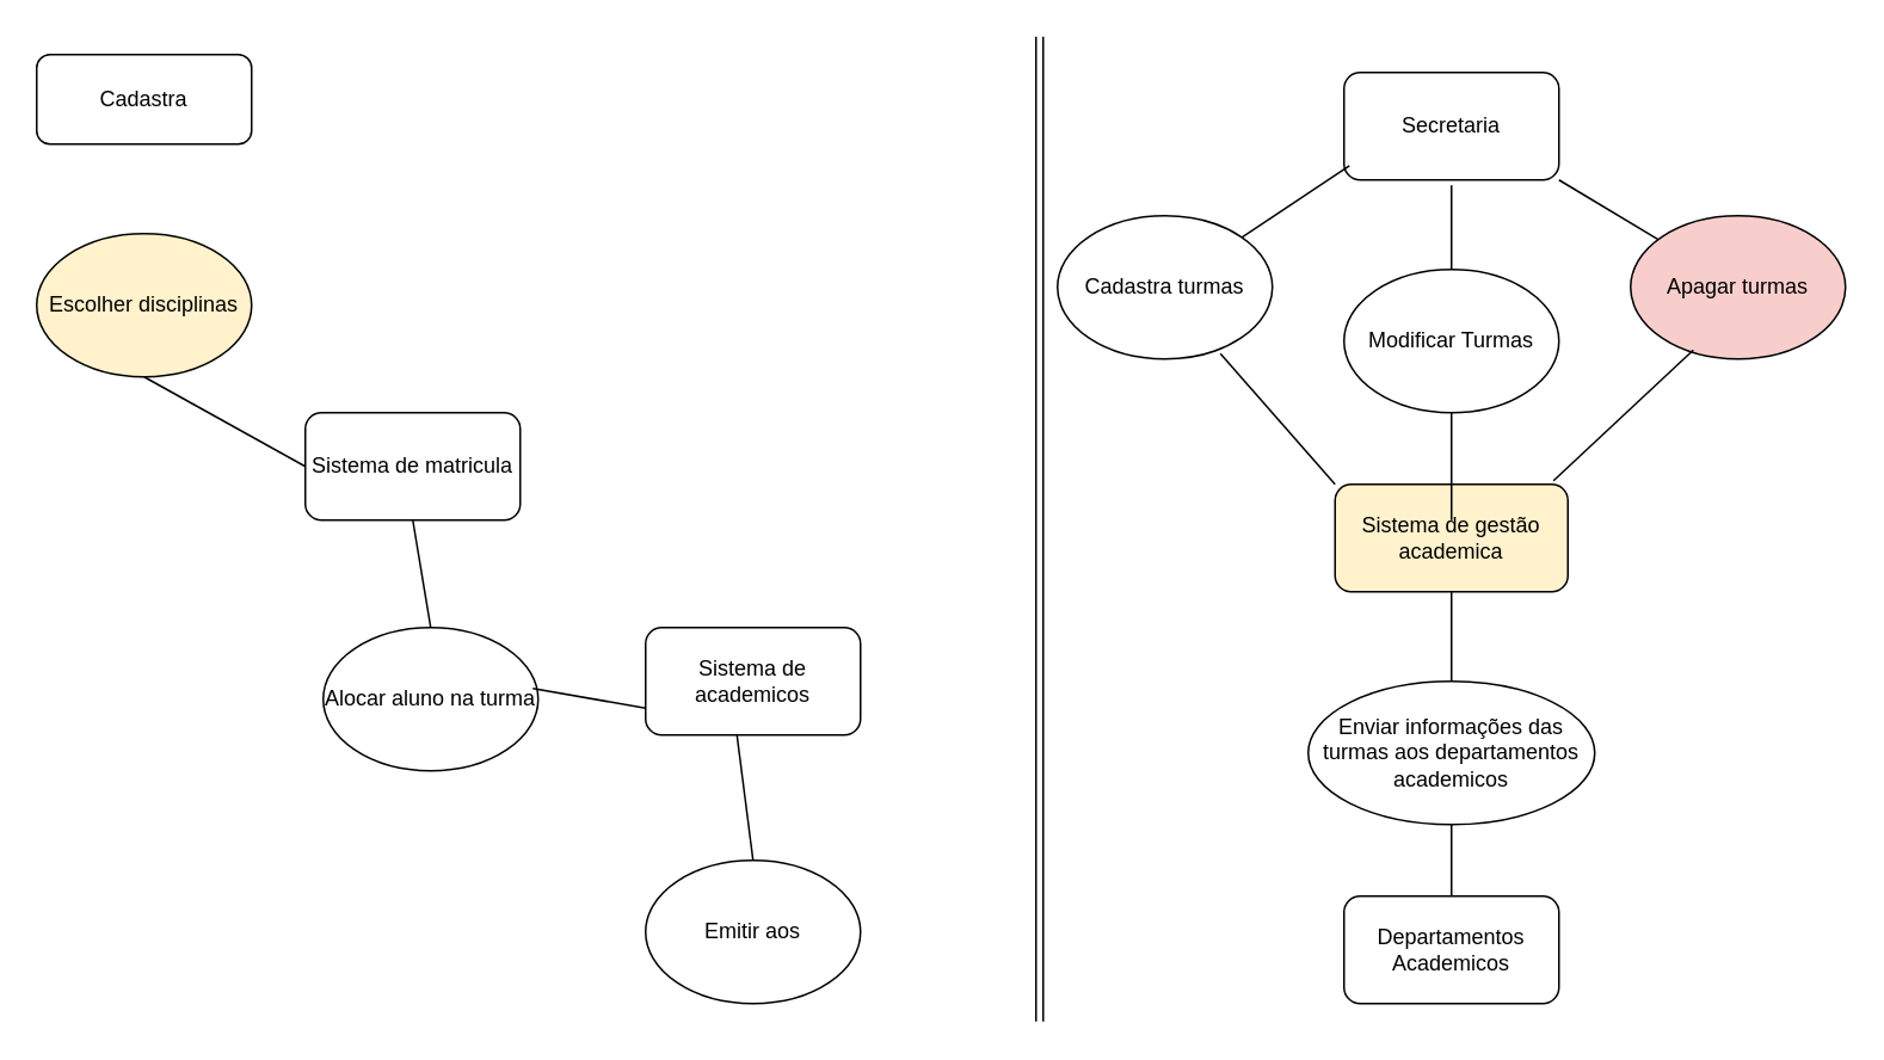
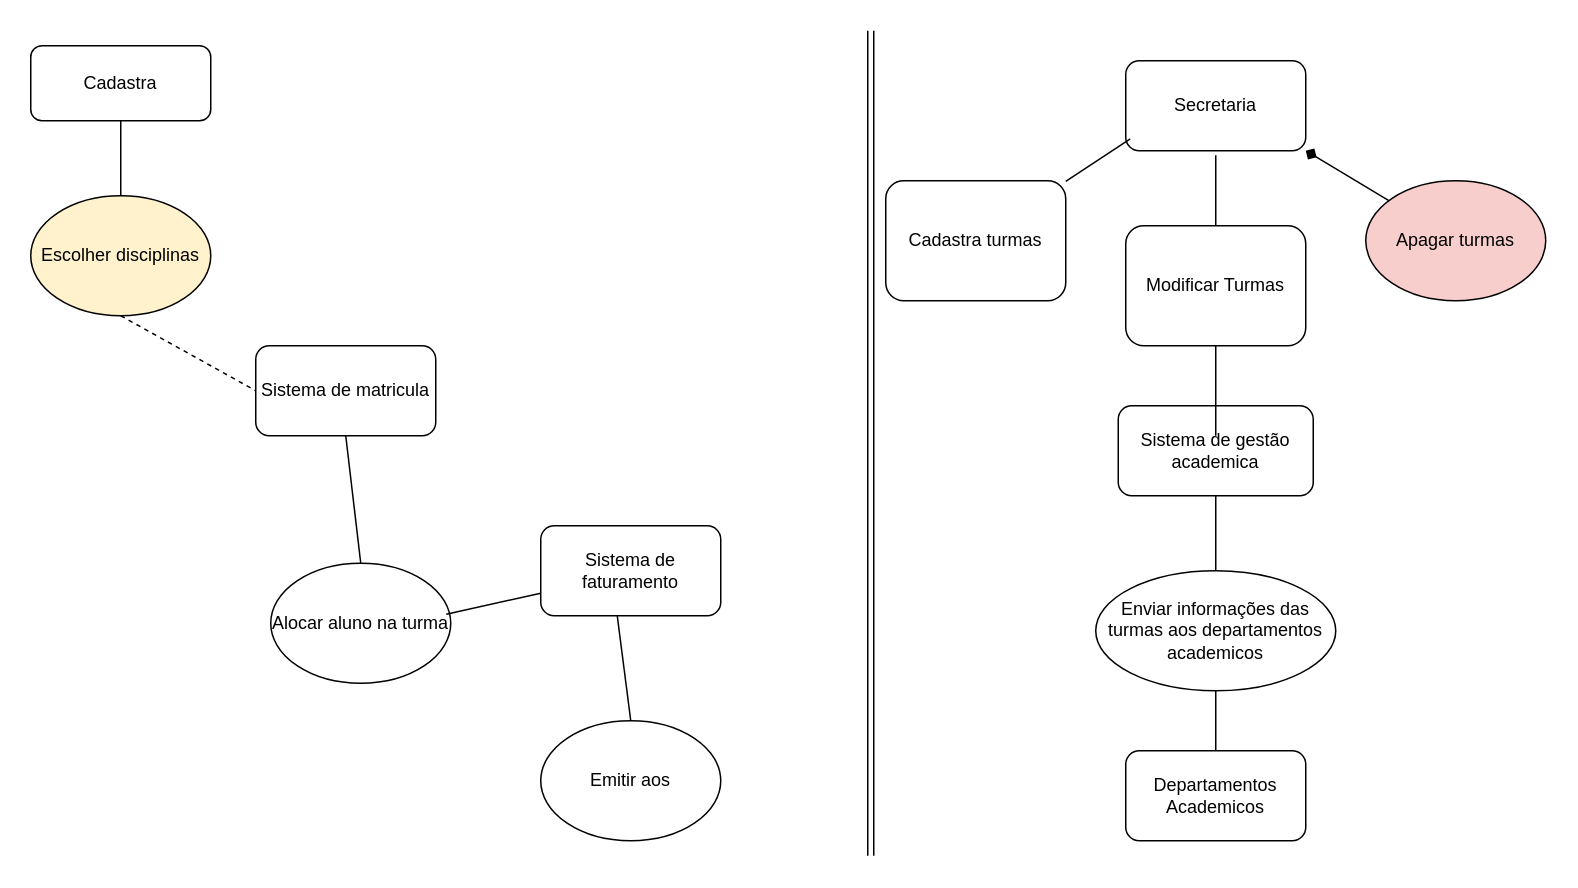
- <mxCell id="23" value="" style="endArrow=none;html=1;rounded=0;entryX=1;entryY=1;entryDx=0;entryDy=0;" edge="1" parent="1" source="18" target="16"><mxGeometry width="50" height="50" relative="1" as="geometry"><mxPoint x="520" y="280" as="sourcePoint" /><mxPoint x="570" y="230" as="targetPoint" /></mxGeometry></mxCell>
+ <mxCell id="23" value="" style="endArrow=diamond;html=1;rounded=0;entryX=1;entryY=1;entryDx=0;entryDy=0;" edge="1" parent="1" source="18" target="16"><mxGeometry width="50" height="50" relative="1" as="geometry"><mxPoint x="520" y="280" as="sourcePoint" /><mxPoint x="570" y="230" as="targetPoint" /></mxGeometry></mxCell>
+ <mxCell id="8" value="" style="endArrow=none;html=1;rounded=0;exitX=0.5;exitY=1;exitDx=0;exitDy=0;" edge="1" parent="1" source="4" target="7"><mxGeometry width="50" height="50" relative="1" as="geometry"><mxPoint x="370" y="410" as="sourcePoint" /><mxPoint x="420" y="360" as="targetPoint" /></mxGeometry></mxCell>
- <mxCell id="20" value="Cadastra turmas" style="ellipse;whiteSpace=wrap;html=1;" vertex="1" parent="1"><mxGeometry x="590" y="120" width="120" height="80" as="geometry" /></mxCell>
+ <mxCell id="20" value="Cadastra turmas" style="whiteSpace=wrap;html=1;rounded=1;" vertex="1" parent="1"><mxGeometry x="590" y="120" width="120" height="80" as="geometry" /></mxCell>
- <mxCell id="19" value="Modificar Turmas" style="ellipse;whiteSpace=wrap;html=1;" vertex="1" parent="1"><mxGeometry x="750" y="150" width="120" height="80" as="geometry" /></mxCell>
+ <mxCell id="19" value="Modificar Turmas" style="whiteSpace=wrap;html=1;rounded=1;" vertex="1" parent="1"><mxGeometry x="750" y="150" width="120" height="80" as="geometry" /></mxCell>
- <mxCell id="26" value="" style="endArrow=none;html=1;rounded=0;entryX=0.292;entryY=0.938;entryDx=0;entryDy=0;entryPerimeter=0;exitX=0.938;exitY=-0.033;exitDx=0;exitDy=0;exitPerimeter=0;" edge="1" parent="1" source="15" target="18"><mxGeometry width="50" height="50" relative="1" as="geometry"><mxPoint x="520" y="280" as="sourcePoint" /><mxPoint x="570" y="230" as="targetPoint" /></mxGeometry></mxCell>
- <mxCell id="24" value="" style="endArrow=none;html=1;rounded=0;entryX=0.758;entryY=0.963;entryDx=0;entryDy=0;entryPerimeter=0;exitX=0;exitY=0;exitDx=0;exitDy=0;" edge="1" parent="1" source="15" target="20"><mxGeometry width="50" height="50" relative="1" as="geometry"><mxPoint x="520" y="280" as="sourcePoint" /><mxPoint x="570" y="230" as="targetPoint" /></mxGeometry></mxCell>
- <mxCell id="9" value="" style="endArrow=none;html=1;rounded=0;exitX=0.5;exitY=1;exitDx=0;exitDy=0;entryX=0;entryY=0.5;entryDx=0;entryDy=0;" edge="1" parent="1" source="7" target="3"><mxGeometry width="50" height="50" relative="1" as="geometry"><mxPoint x="200" y="370" as="sourcePoint" /><mxPoint x="160" y="260" as="targetPoint" /></mxGeometry></mxCell>
+ <mxCell id="9" value="" style="endArrow=none;html=1;rounded=0;exitX=0.5;exitY=1;exitDx=0;exitDy=0;entryX=0;entryY=0.5;entryDx=0;entryDy=0;dashed=1;" edge="1" parent="1" source="7" target="3"><mxGeometry width="50" height="50" relative="1" as="geometry"><mxPoint x="200" y="370" as="sourcePoint" /><mxPoint x="160" y="260" as="targetPoint" /></mxGeometry></mxCell>
- <mxCell id="15" value="Sistema de gestão academica" style="rounded=1;whiteSpace=wrap;html=1;fillColor=#fff2cc;" vertex="1" parent="1"><mxGeometry x="745" y="270" width="130" height="60" as="geometry" /></mxCell>
+ <mxCell id="15" value="Sistema de gestão academica" style="rounded=1;whiteSpace=wrap;html=1;" vertex="1" parent="1"><mxGeometry x="745" y="270" width="130" height="60" as="geometry" /></mxCell>
- <mxCell id="2" value="Sistema de academicos" style="rounded=1;whiteSpace=wrap;html=1;" vertex="1" parent="1"><mxGeometry x="360" y="350" width="120" height="60" as="geometry" /></mxCell>
+ <mxCell id="2" value="Sistema de faturamento" style="rounded=1;whiteSpace=wrap;html=1;" vertex="1" parent="1"><mxGeometry x="360" y="350" width="120" height="60" as="geometry" /></mxCell>
- <mxCell id="6" value="Alocar aluno na turma" style="ellipse;whiteSpace=wrap;html=1;" vertex="1" parent="1"><mxGeometry x="180" y="350" width="120" height="80" as="geometry" /></mxCell>
+ <mxCell id="6" value="Alocar aluno na turma" style="ellipse;whiteSpace=wrap;html=1;" vertex="1" parent="1"><mxGeometry x="180" y="375" width="120" height="80" as="geometry" /></mxCell>
